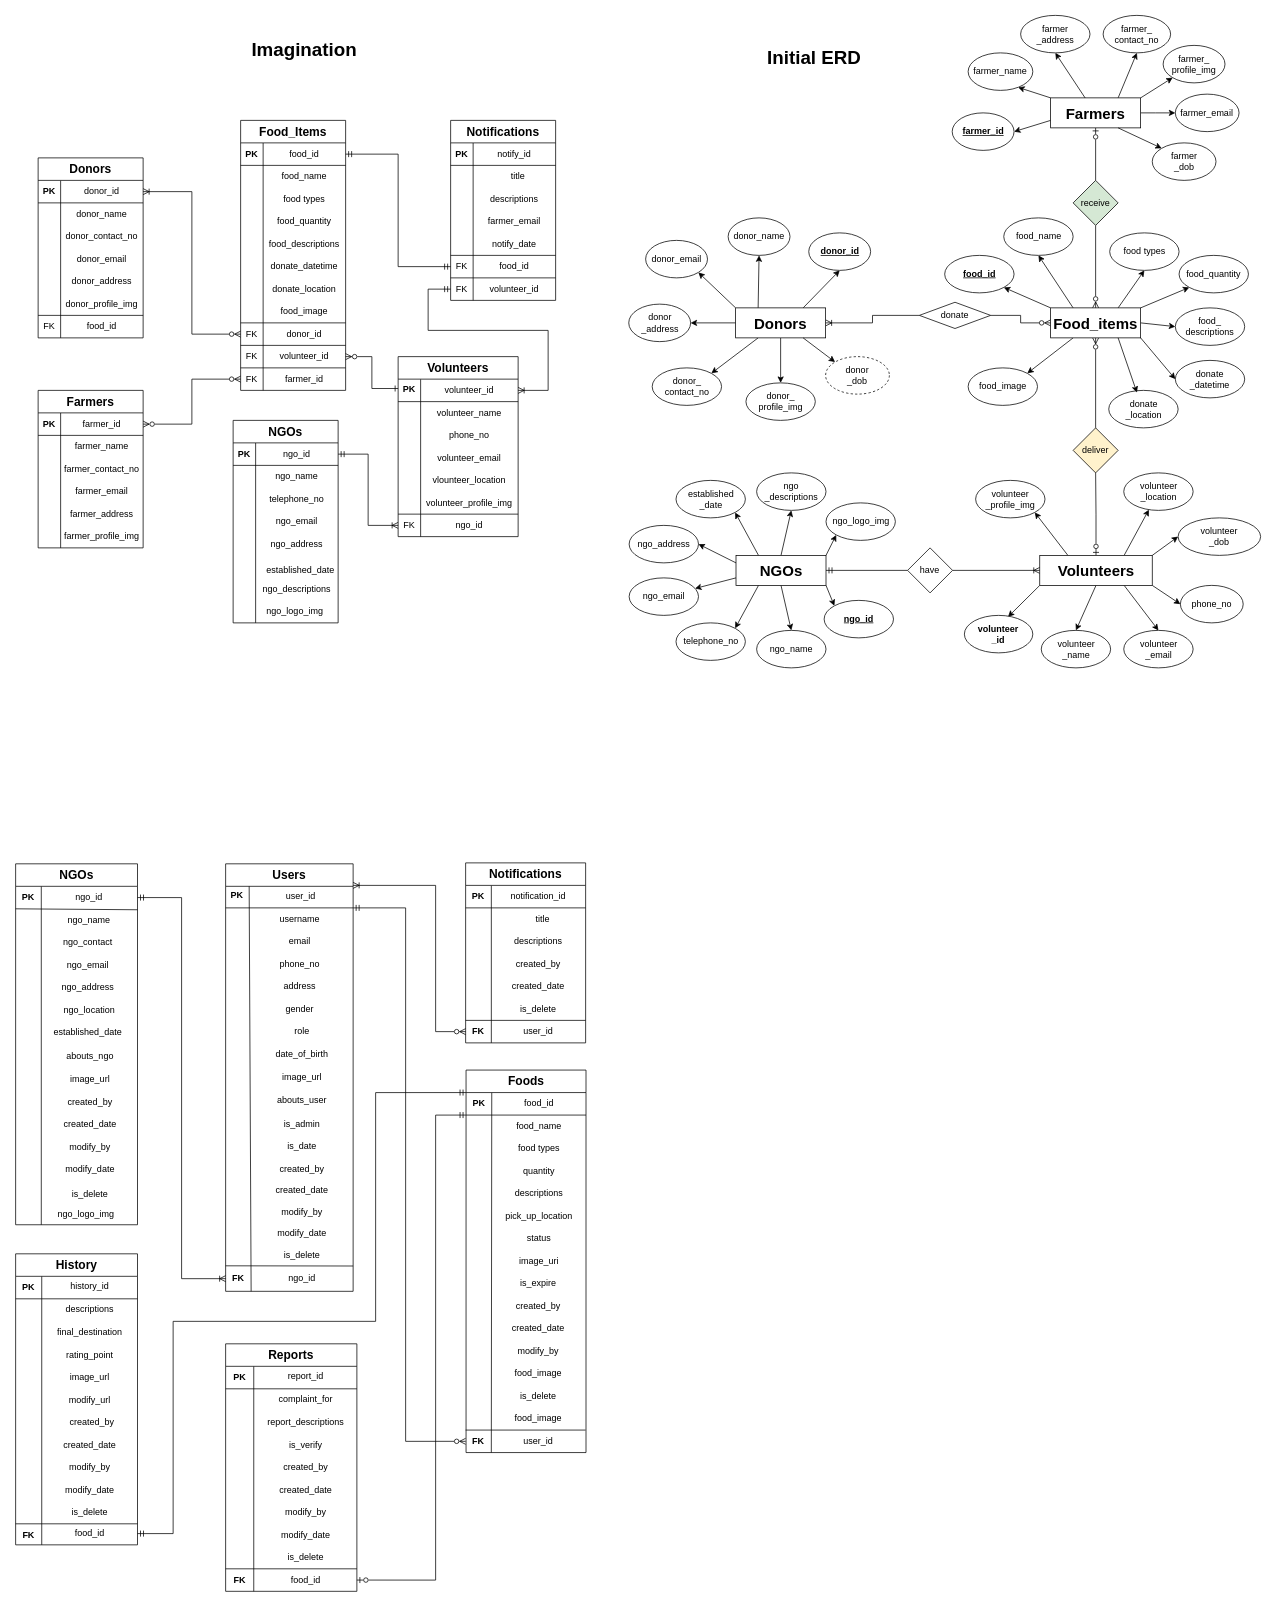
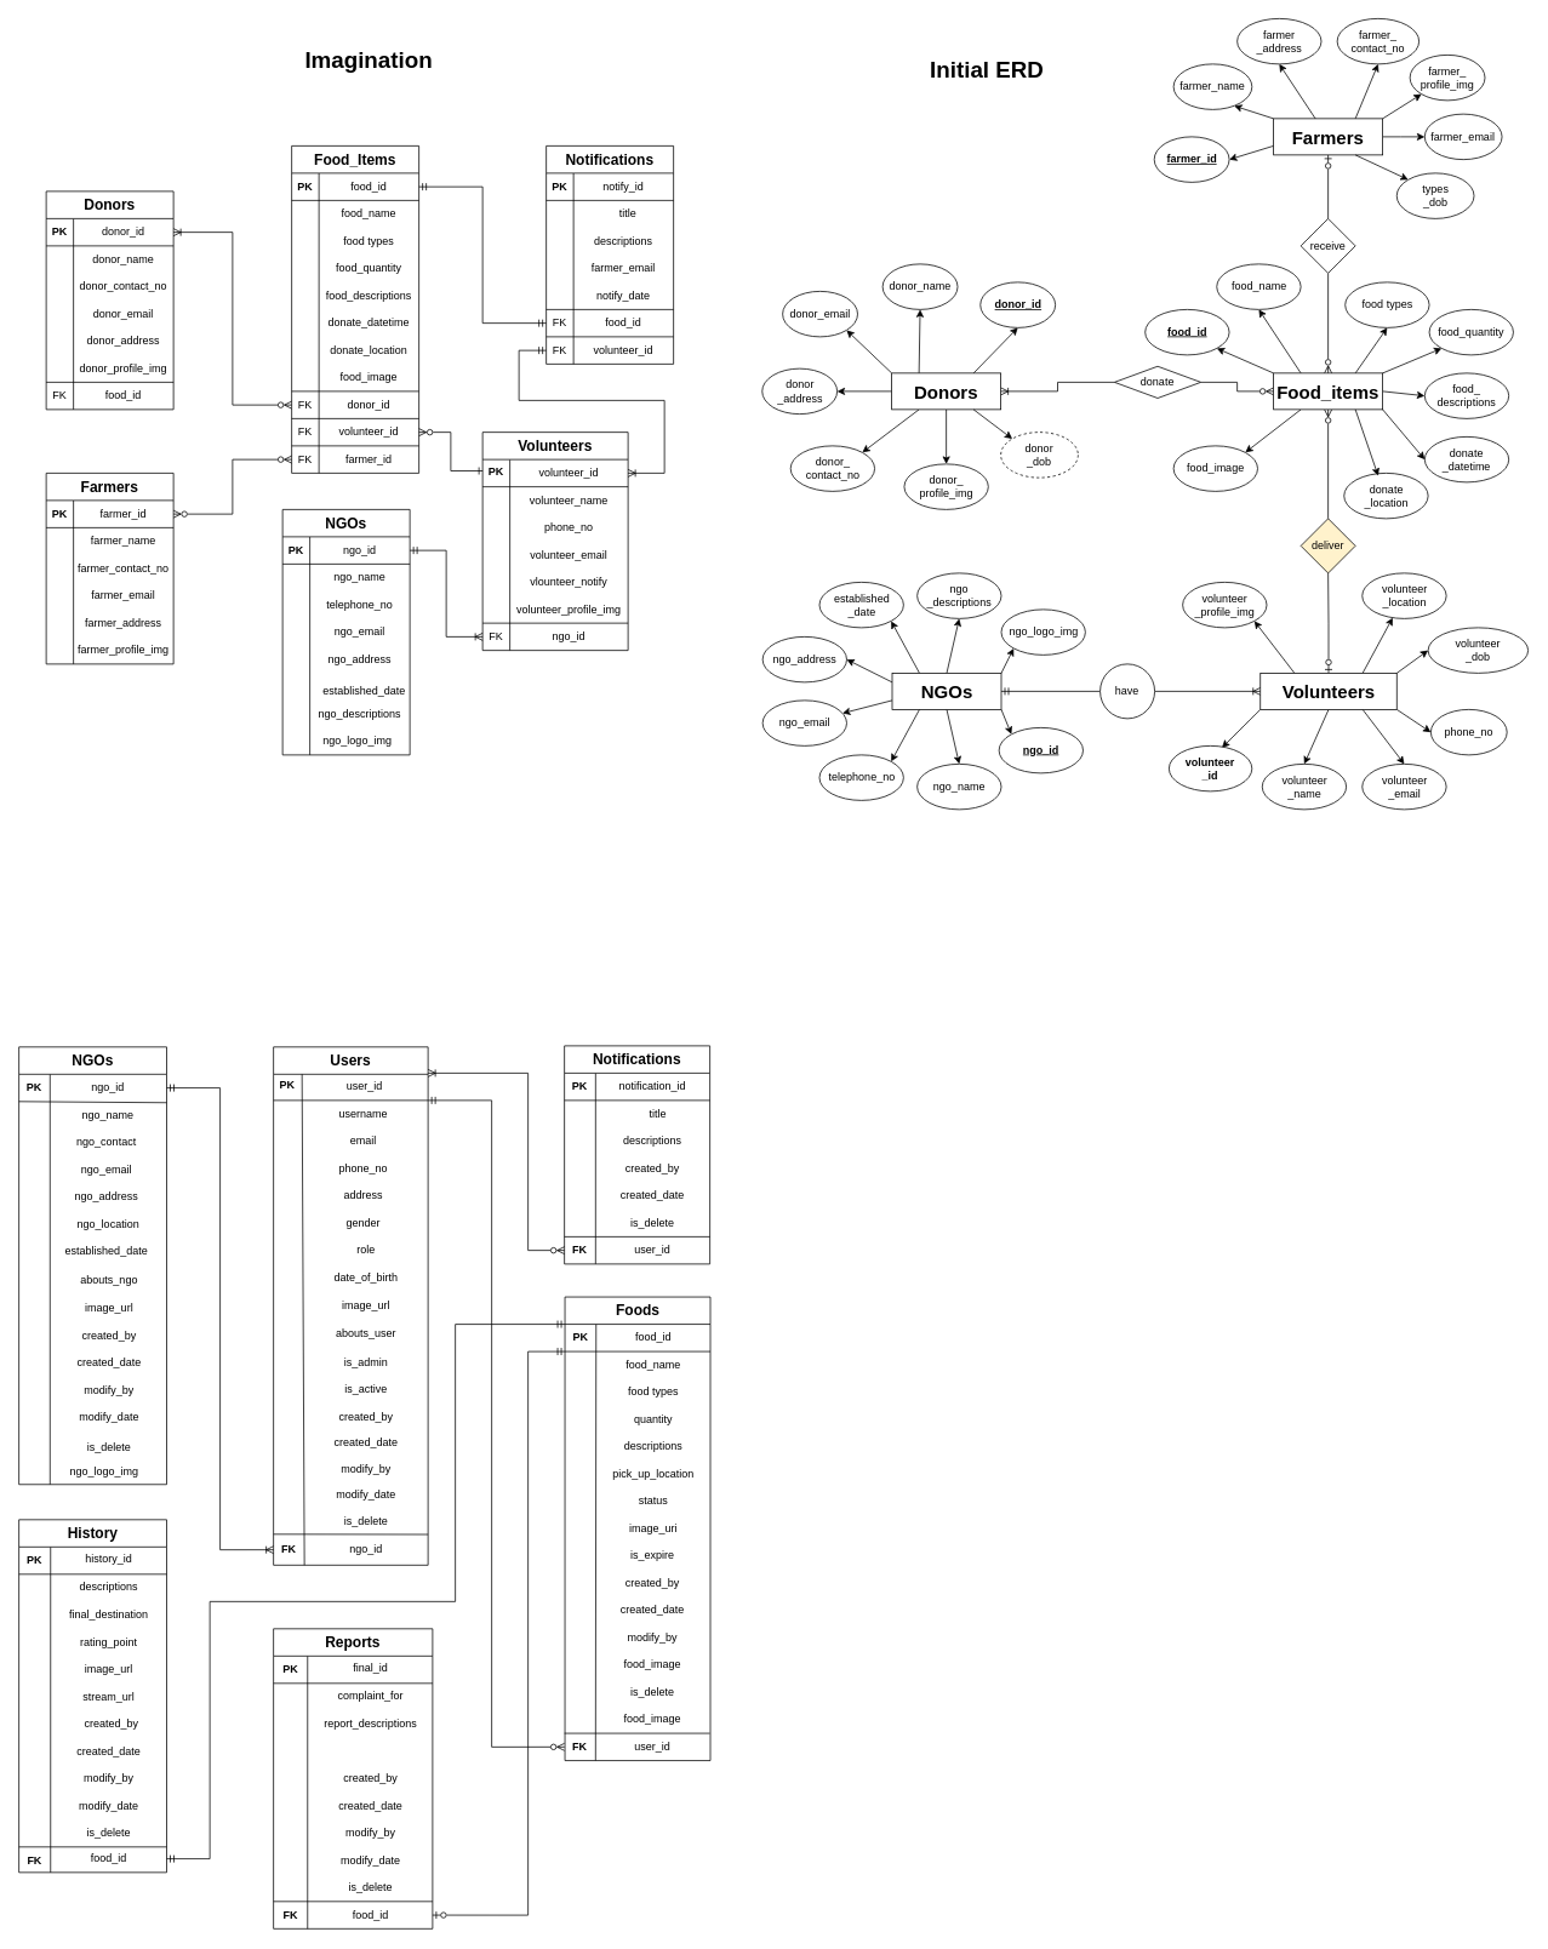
- <mxCell id="183" value="farmer&lt;br&gt;_dob" style="ellipse;whiteSpace=wrap;html=1;" parent="1" vertex="1"><mxGeometry x="1535.5" y="190" width="85" height="50" as="geometry" /></mxCell>
+ <mxCell id="183" value="types&lt;br&gt;_dob" style="ellipse;whiteSpace=wrap;html=1;" parent="1" vertex="1"><mxGeometry x="1535.5" y="190" width="85" height="50" as="geometry" /></mxCell>
- <mxCell id="36" value="receive" style="rhombus;whiteSpace=wrap;html=1;rounded=0;fillColor=#d5e8d4;" parent="1" vertex="1"><mxGeometry x="1430" y="240" width="60" height="60" as="geometry" /></mxCell>
+ <mxCell id="36" value="receive" style="rhombus;whiteSpace=wrap;html=1;rounded=0;" parent="1" vertex="1"><mxGeometry x="1430" y="240" width="60" height="60" as="geometry" /></mxCell>
- <mxCell id="143" value="vlounteer_location" style="text;html=1;strokeColor=none;fillColor=none;align=center;verticalAlign=middle;whiteSpace=wrap;rounded=0;" parent="1" vertex="1"><mxGeometry x="560" y="625" width="130" height="30" as="geometry" /></mxCell>
+ <mxCell id="143" value="vlounteer_notify" style="text;html=1;strokeColor=none;fillColor=none;align=center;verticalAlign=middle;whiteSpace=wrap;rounded=0;" parent="1" vertex="1"><mxGeometry x="560" y="625" width="130" height="30" as="geometry" /></mxCell>
- <mxCell id="13" value="have" style="rhombus;whiteSpace=wrap;html=1;rounded=0;" parent="1" vertex="1"><mxGeometry x="1209.25" y="730" width="60" height="60" as="geometry" /></mxCell>
+ <mxCell id="13" value="have" style="ellipse;whiteSpace=wrap;html=1;" parent="1" vertex="1"><mxGeometry x="1209.25" y="730" width="60" height="60" as="geometry" /></mxCell>
- <mxCell id="223" value="is_date" style="text;html=1;strokeColor=none;fillColor=none;align=center;verticalAlign=middle;whiteSpace=wrap;rounded=0;" vertex="1" parent="205"><mxGeometry x="34" y="361.25" width="136" height="30" as="geometry" /></mxCell>
+ <mxCell id="223" value="is_active" style="text;html=1;strokeColor=none;fillColor=none;align=center;verticalAlign=middle;whiteSpace=wrap;rounded=0;" vertex="1" parent="205"><mxGeometry x="34" y="361.25" width="136" height="30" as="geometry" /></mxCell>
- <mxCell id="274" value="report_id" style="text;html=1;strokeColor=none;fillColor=none;align=center;verticalAlign=middle;whiteSpace=wrap;rounded=0;" vertex="1" parent="269"><mxGeometry x="37.5" y="30" width="137.5" height="28.05" as="geometry" /></mxCell>
+ <mxCell id="274" value="final_id" style="text;html=1;strokeColor=none;fillColor=none;align=center;verticalAlign=middle;whiteSpace=wrap;rounded=0;" vertex="1" parent="269"><mxGeometry x="37.5" y="30" width="137.5" height="28.05" as="geometry" /></mxCell>
- <mxCell id="295" value="modify_url" style="text;html=1;strokeColor=none;fillColor=none;align=center;verticalAlign=middle;whiteSpace=wrap;rounded=0;" parent="286" vertex="1"><mxGeometry x="40.625" y="180" width="116.071" height="30" as="geometry" /></mxCell>
+ <mxCell id="295" value="stream_url" style="text;html=1;strokeColor=none;fillColor=none;align=center;verticalAlign=middle;whiteSpace=wrap;rounded=0;" parent="286" vertex="1"><mxGeometry x="40.625" y="180" width="116.071" height="30" as="geometry" /></mxCell>
- <mxCell id="276" value="is_verify" style="text;html=1;strokeColor=none;fillColor=none;align=center;verticalAlign=middle;whiteSpace=wrap;rounded=0;" vertex="1" parent="269"><mxGeometry x="37.5" y="120" width="137.5" height="30" as="geometry" /></mxCell>
